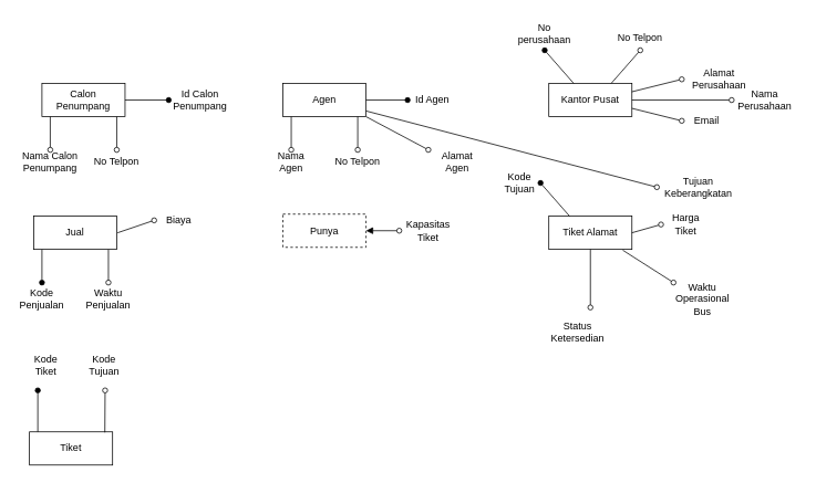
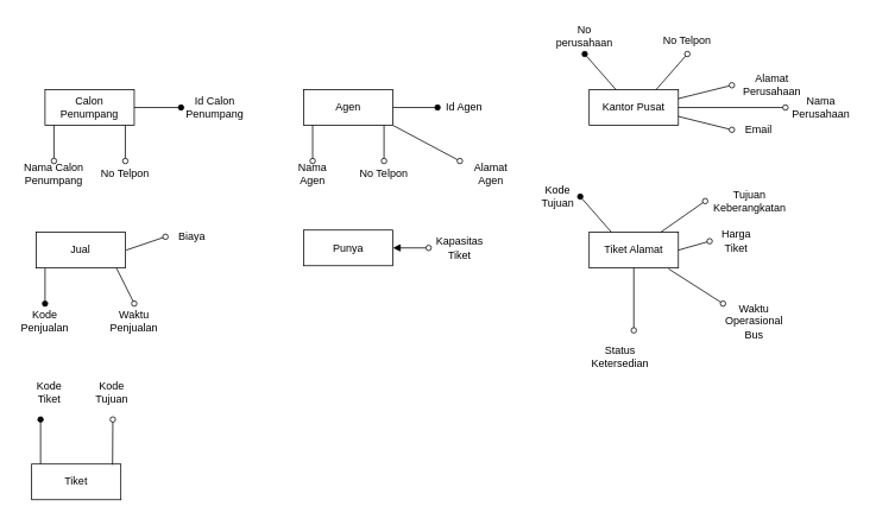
- <mxCell id="36" value="" style="endArrow=none;html=1;rounded=0;startArrow=oval;startFill=0;exitX=0;exitY=0.5;exitDx=0;exitDy=0;" parent="1" source="37" target="19" edge="1"><mxGeometry width="50" height="50" relative="1" as="geometry"><mxPoint x="865" y="330" as="sourcePoint" /><mxPoint x="485" y="510" as="targetPoint" /></mxGeometry></mxCell>
+ <mxCell id="36" value="" style="endArrow=none;html=1;rounded=0;startArrow=oval;startFill=0;entryX=0.8;entryY=0;entryDx=0;entryDy=0;exitX=0;exitY=0.5;exitDx=0;exitDy=0;entryPerimeter=0;" parent="1" source="37" target="26" edge="1"><mxGeometry width="50" height="50" relative="1" as="geometry"><mxPoint x="865" y="330" as="sourcePoint" /><mxPoint x="485" y="510" as="targetPoint" /></mxGeometry></mxCell>
- <mxCell id="18" value="Punya" style="whiteSpace=wrap;html=1;align=center;dashed=1;" parent="1" vertex="1"><mxGeometry x="340" y="257.5" width="100" height="40" as="geometry" /></mxCell>
+ <mxCell id="18" value="Punya" style="whiteSpace=wrap;html=1;align=center;" parent="1" vertex="1"><mxGeometry x="340" y="257.5" width="100" height="40" as="geometry" /></mxCell>
- <mxCell id="12" value="Waktu Penjualan" style="text;html=1;strokeColor=none;fillColor=none;align=center;verticalAlign=middle;whiteSpace=wrap;rounded=0;" parent="1" vertex="1"><mxGeometry x="100" y="340" width="60" height="40" as="geometry" /></mxCell>
+ <mxCell id="12" value="Waktu Penjualan" style="text;html=1;strokeColor=none;fillColor=none;align=center;verticalAlign=middle;whiteSpace=wrap;rounded=0;" parent="1" vertex="1"><mxGeometry x="120" y="340" width="60" height="40" as="geometry" /></mxCell>
